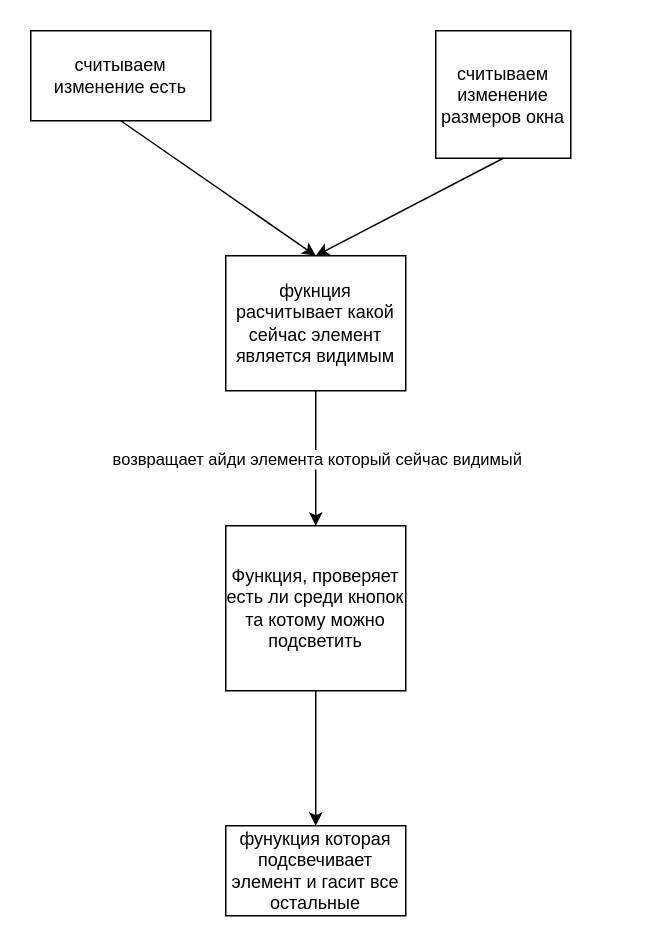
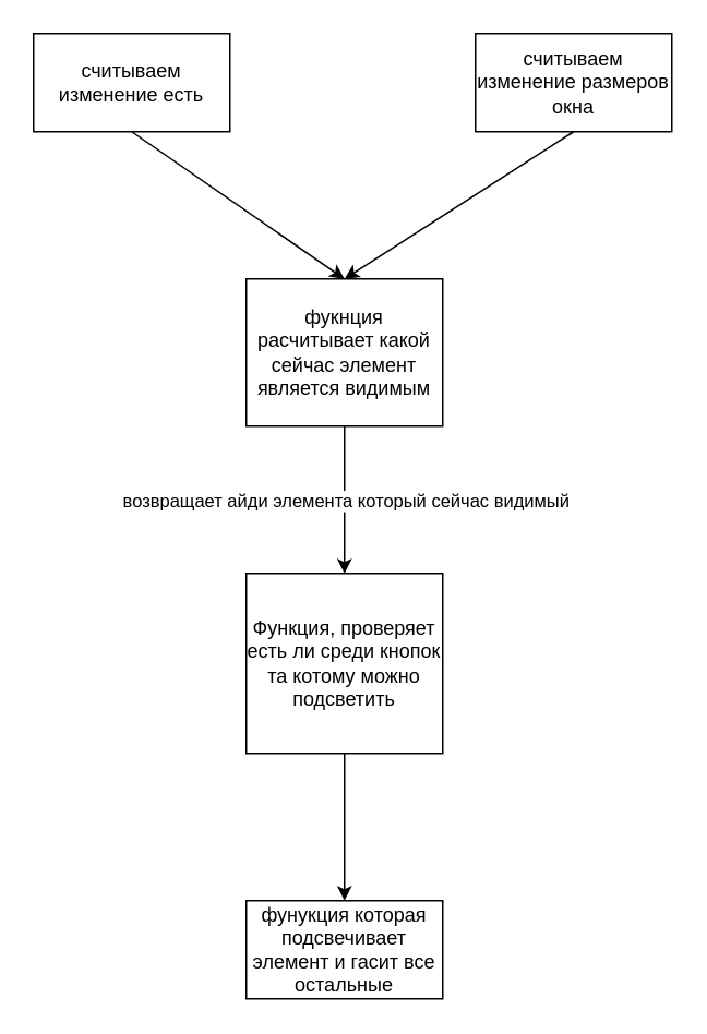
- <mxCell id="3" value="считываем изменение размеров окна" style="rounded=0;whiteSpace=wrap;html=1;fontColor=default;strokeColor=default;fillColor=default;" vertex="1" parent="1"><mxGeometry x="290" y="20" width="90" height="85" as="geometry" /></mxCell>
+ <mxCell id="3" value="считываем изменение размеров окна" style="rounded=0;whiteSpace=wrap;html=1;fontColor=default;strokeColor=default;fillColor=default;" vertex="1" parent="1"><mxGeometry x="290" y="20" width="120" height="60" as="geometry" /></mxCell>
